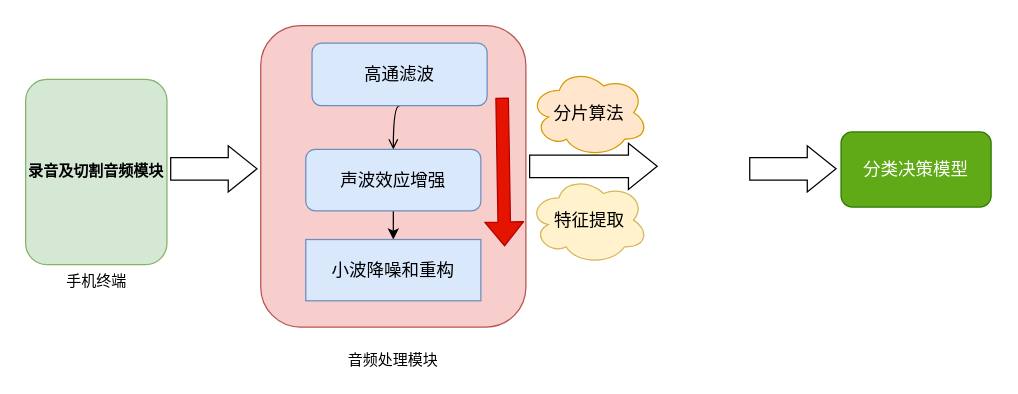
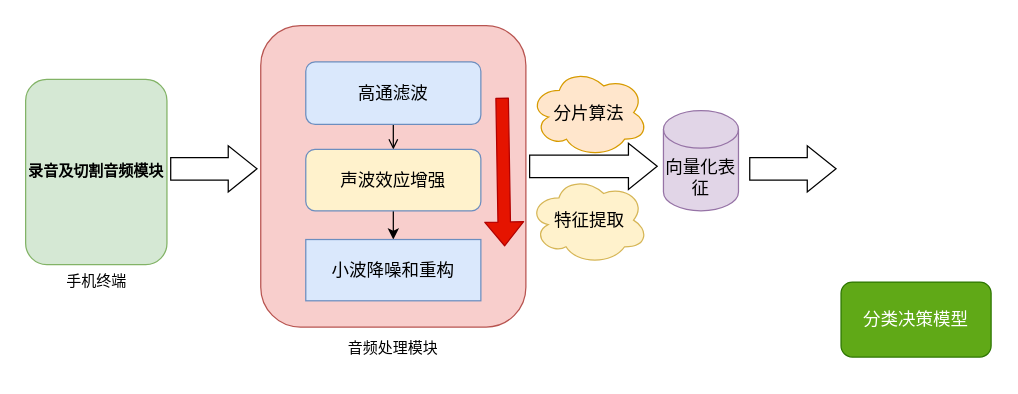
- <mxCell id="7" value="高通滤波" style="rounded=1;whiteSpace=wrap;html=1;fillColor=#dae8fc;strokeColor=#6c8ebf;fontSize=14;" vertex="1" parent="1"><mxGeometry x="249" y="34" width="140" height="50" as="geometry" /></mxCell>
+ <mxCell id="7" value="高通滤波" style="rounded=1;whiteSpace=wrap;html=1;fillColor=#dae8fc;strokeColor=#6c8ebf;fontSize=14;" vertex="1" parent="1"><mxGeometry x="244" y="49" width="140" height="50" as="geometry" /></mxCell>
+ <mxCell id="16" value="向量化表征" style="shape=cylinder3;whiteSpace=wrap;html=1;boundedLbl=1;backgroundOutline=1;size=15;rounded=1;fontSize=14;fillColor=#e1d5e7;strokeColor=#9673a6;" vertex="1" parent="1"><mxGeometry x="530" y="88" width="60" height="80" as="geometry" /></mxCell>
- <mxCell id="18" value="分类决策模型" style="rounded=1;whiteSpace=wrap;html=1;fontSize=14;fillColor=#60a917;fontColor=#ffffff;strokeColor=#2D7600;" vertex="1" parent="1"><mxGeometry x="672" y="105" width="120" height="60" as="geometry" /></mxCell>
+ <mxCell id="18" value="分类决策模型" style="rounded=1;whiteSpace=wrap;html=1;fontSize=14;fillColor=#60a917;fontColor=#ffffff;strokeColor=#2D7600;" vertex="1" parent="1"><mxGeometry x="672" y="225" width="120" height="60" as="geometry" /></mxCell>
- <mxCell id="9" value="声波效应增强" style="rounded=1;whiteSpace=wrap;html=1;fillColor=#dae8fc;strokeColor=#6c8ebf;fontSize=14;" vertex="1" parent="1"><mxGeometry x="244" y="119" width="140" height="49" as="geometry" /></mxCell>
+ <mxCell id="9" value="声波效应增强" style="rounded=1;whiteSpace=wrap;html=1;fillColor=#fff2cc;strokeColor=#6c8ebf;fontSize=14;" vertex="1" parent="1"><mxGeometry x="244" y="119" width="140" height="49" as="geometry" /></mxCell>
- <mxCell id="5" value="音频处理模块" style="text;html=1;strokeColor=none;fillColor=none;align=center;verticalAlign=middle;whiteSpace=wrap;rounded=1;" vertex="1" parent="1"><mxGeometry x="272" y="273" width="84" height="30" as="geometry" /></mxCell>
+ <mxCell id="5" value="音频处理模块" style="text;html=1;strokeColor=none;fillColor=none;align=center;verticalAlign=middle;whiteSpace=wrap;rounded=1;" vertex="1" parent="1"><mxGeometry x="272" y="263" width="84" height="30" as="geometry" /></mxCell>
